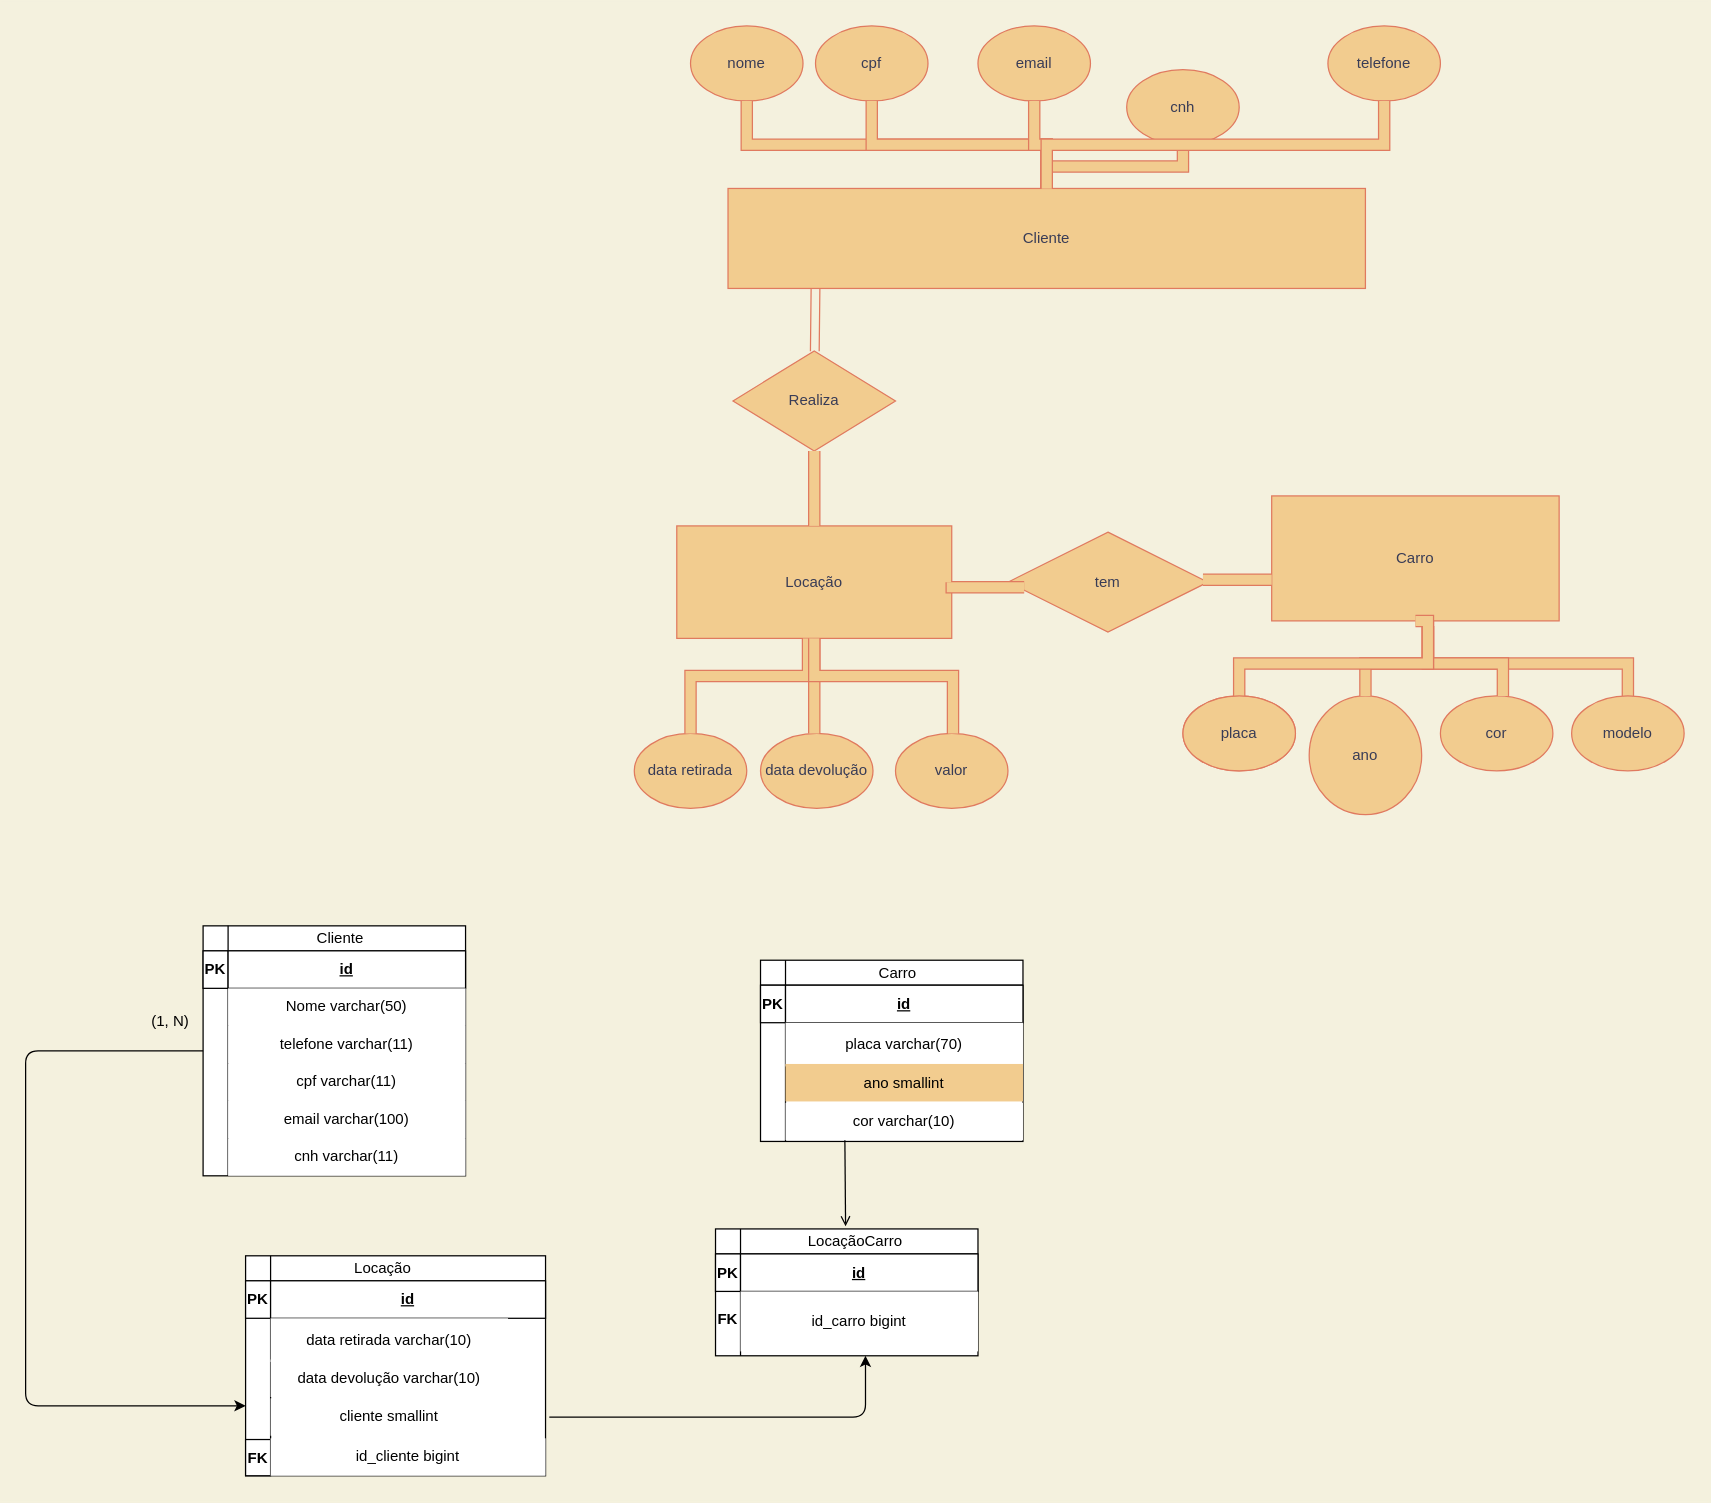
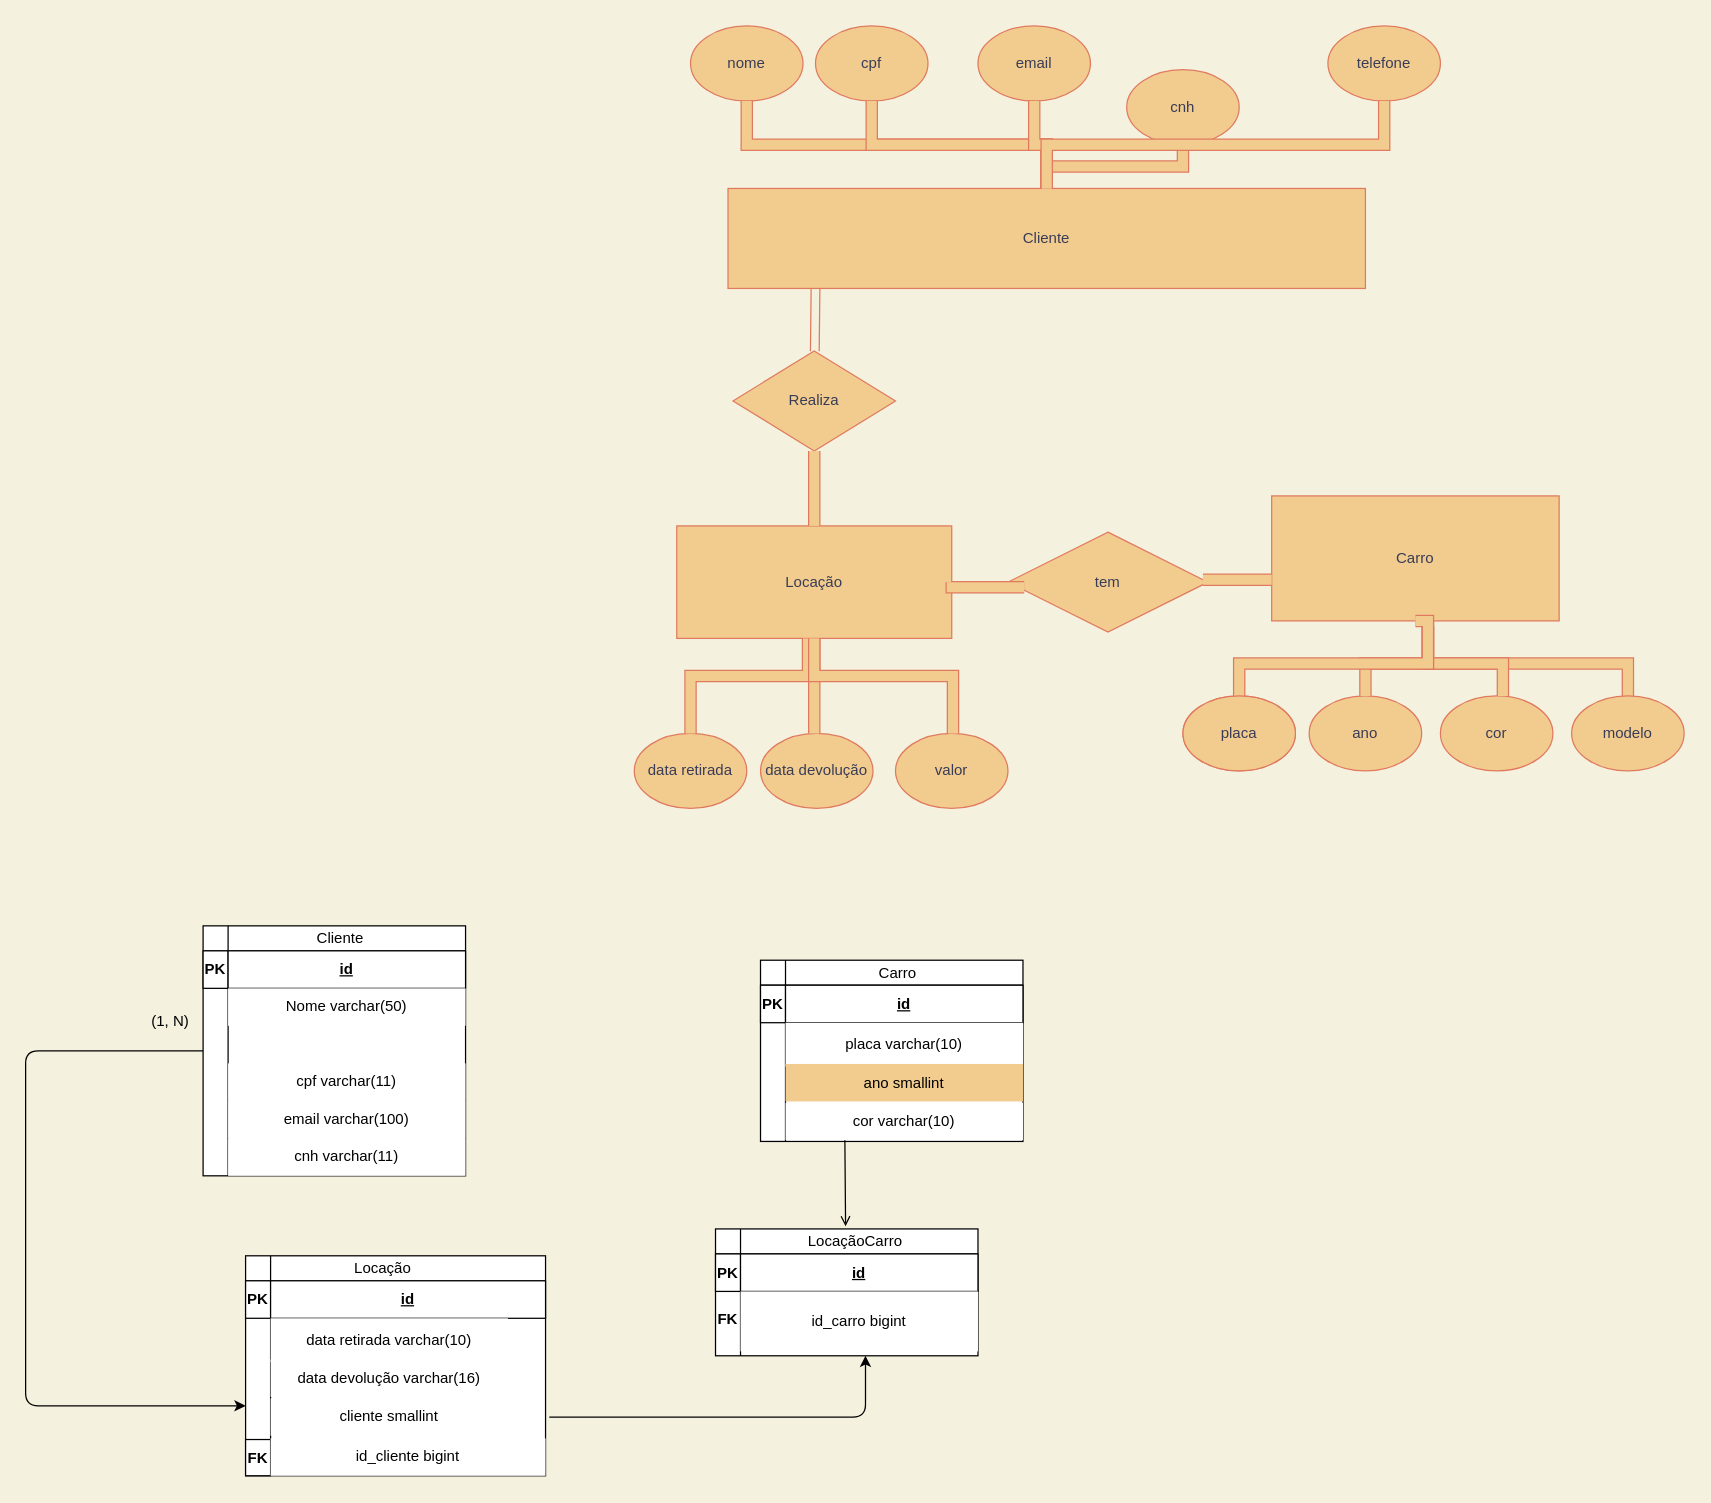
- <mxCell id="18" value="ano" style="ellipse;whiteSpace=wrap;html=1;fillColor=#F2CC8F;strokeColor=#E07A5F;fontColor=#393C56;" parent="1" vertex="1"><mxGeometry x="1047" y="556" width="90" height="95" as="geometry" /></mxCell>
+ <mxCell id="18" value="ano" style="ellipse;whiteSpace=wrap;html=1;fillColor=#F2CC8F;strokeColor=#E07A5F;fontColor=#393C56;" parent="1" vertex="1"><mxGeometry x="1047" y="556" width="90" height="60" as="geometry" /></mxCell>
- <mxCell id="39" value="telefone varchar(11)" style="rounded=0;whiteSpace=wrap;html=1;strokeColor=none;" parent="1" vertex="1"><mxGeometry x="182" y="820" width="190" height="30" as="geometry" /></mxCell>
- <mxCell id="47" value="placa varchar(70)" style="rounded=0;whiteSpace=wrap;html=1;strokeColor=none;" parent="1" vertex="1"><mxGeometry x="628" y="817.5" width="190" height="35" as="geometry" /></mxCell>
+ <mxCell id="47" value="placa varchar(10)" style="rounded=0;whiteSpace=wrap;html=1;strokeColor=none;" parent="1" vertex="1"><mxGeometry x="628" y="817.5" width="190" height="35" as="geometry" /></mxCell>
- <mxCell id="55" value="data devolução varchar(10)" style="rounded=0;whiteSpace=wrap;html=1;strokeColor=none;" parent="1" vertex="1"><mxGeometry x="216" y="1087" width="190" height="30" as="geometry" /></mxCell>
+ <mxCell id="55" value="data devolução varchar(16)" style="rounded=0;whiteSpace=wrap;html=1;strokeColor=none;" parent="1" vertex="1"><mxGeometry x="216" y="1087" width="190" height="30" as="geometry" /></mxCell>
